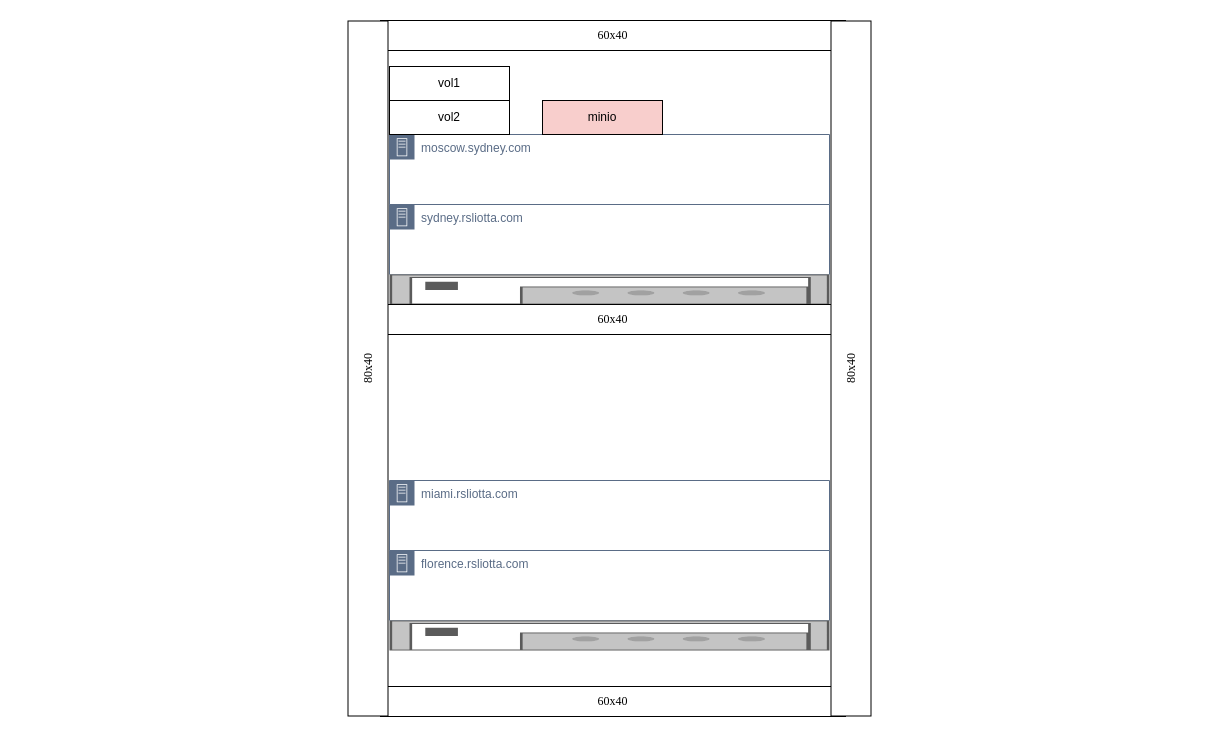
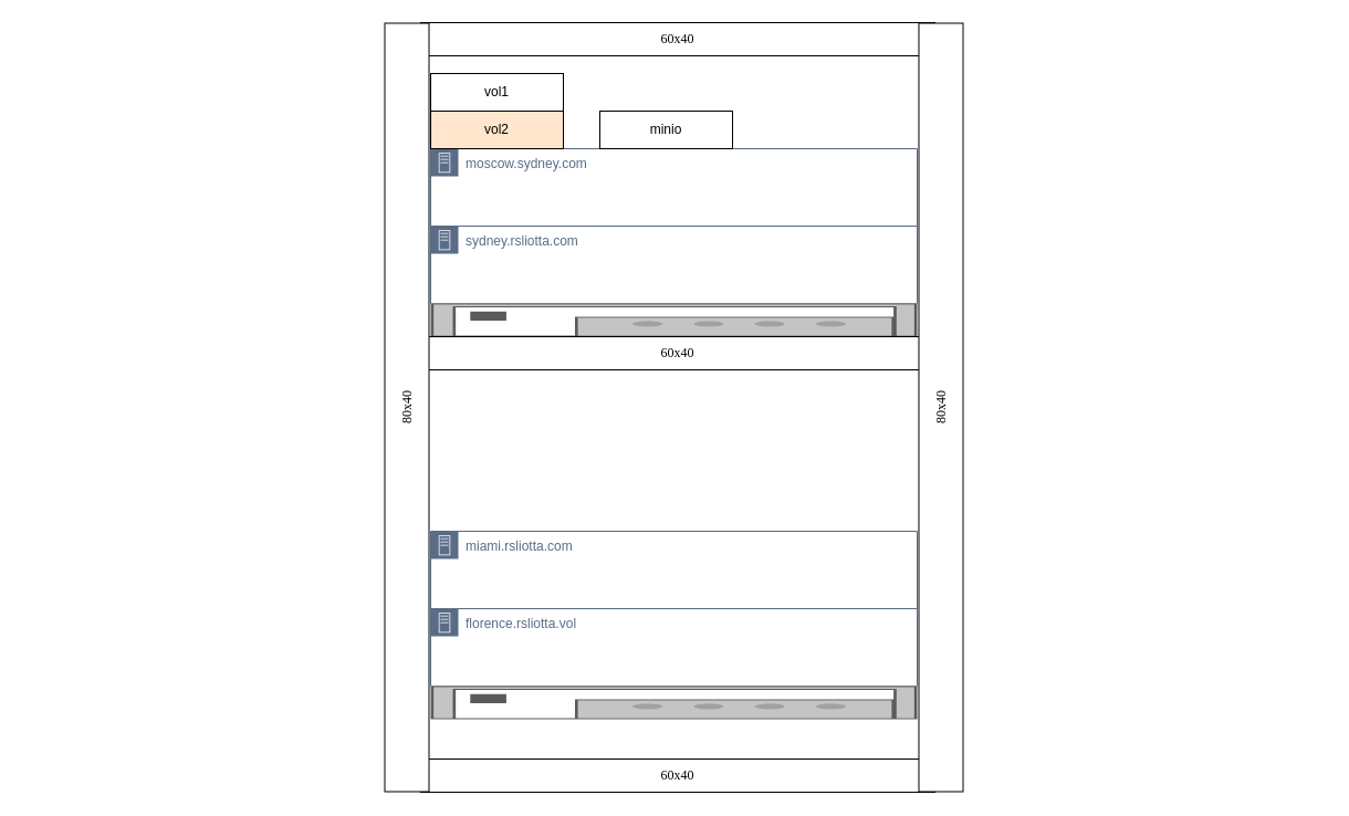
- <mxCell id="8" value="vol2" style="rounded=0;whiteSpace=wrap;html=1;" parent="1" vertex="1"><mxGeometry x="389" y="100" width="120" height="34" as="geometry" /></mxCell>
+ <mxCell id="8" value="vol2" style="rounded=0;whiteSpace=wrap;html=1;fillColor=#ffe6cc;" parent="1" vertex="1"><mxGeometry x="389" y="100" width="120" height="34" as="geometry" /></mxCell>
- <mxCell id="12" value="minio" style="rounded=0;whiteSpace=wrap;html=1;fillColor=#f8cecc;" parent="1" vertex="1"><mxGeometry x="542" y="100" width="120" height="34" as="geometry" /></mxCell>
+ <mxCell id="12" value="minio" style="rounded=0;whiteSpace=wrap;html=1;" parent="1" vertex="1"><mxGeometry x="542" y="100" width="120" height="34" as="geometry" /></mxCell>
- <mxCell id="2" value="florence.rsliotta.com" style="points=[[0,0],[0.25,0],[0.5,0],[0.75,0],[1,0],[1,0.25],[1,0.5],[1,0.75],[1,1],[0.75,1],[0.5,1],[0.25,1],[0,1],[0,0.75],[0,0.5],[0,0.25]];outlineConnect=0;gradientColor=none;html=1;whiteSpace=wrap;fontSize=12;fontStyle=0;shape=mxgraph.aws4.group;grIcon=mxgraph.aws4.group_on_premise;strokeColor=#5A6C86;fillColor=none;verticalAlign=top;align=left;spacingLeft=30;fontColor=#5A6C86;dashed=0;" parent="1" vertex="1"><mxGeometry x="389" y="550" width="440" height="70" as="geometry" /></mxCell>
+ <mxCell id="2" value="florence.rsliotta.vol" style="points=[[0,0],[0.25,0],[0.5,0],[0.75,0],[1,0],[1,0.25],[1,0.5],[1,0.75],[1,1],[0.75,1],[0.5,1],[0.25,1],[0,1],[0,0.75],[0,0.5],[0,0.25]];outlineConnect=0;gradientColor=none;html=1;whiteSpace=wrap;fontSize=12;fontStyle=0;shape=mxgraph.aws4.group;grIcon=mxgraph.aws4.group_on_premise;strokeColor=#5A6C86;fillColor=none;verticalAlign=top;align=left;spacingLeft=30;fontColor=#5A6C86;dashed=0;" parent="1" vertex="1"><mxGeometry x="389" y="550" width="440" height="70" as="geometry" /></mxCell>
